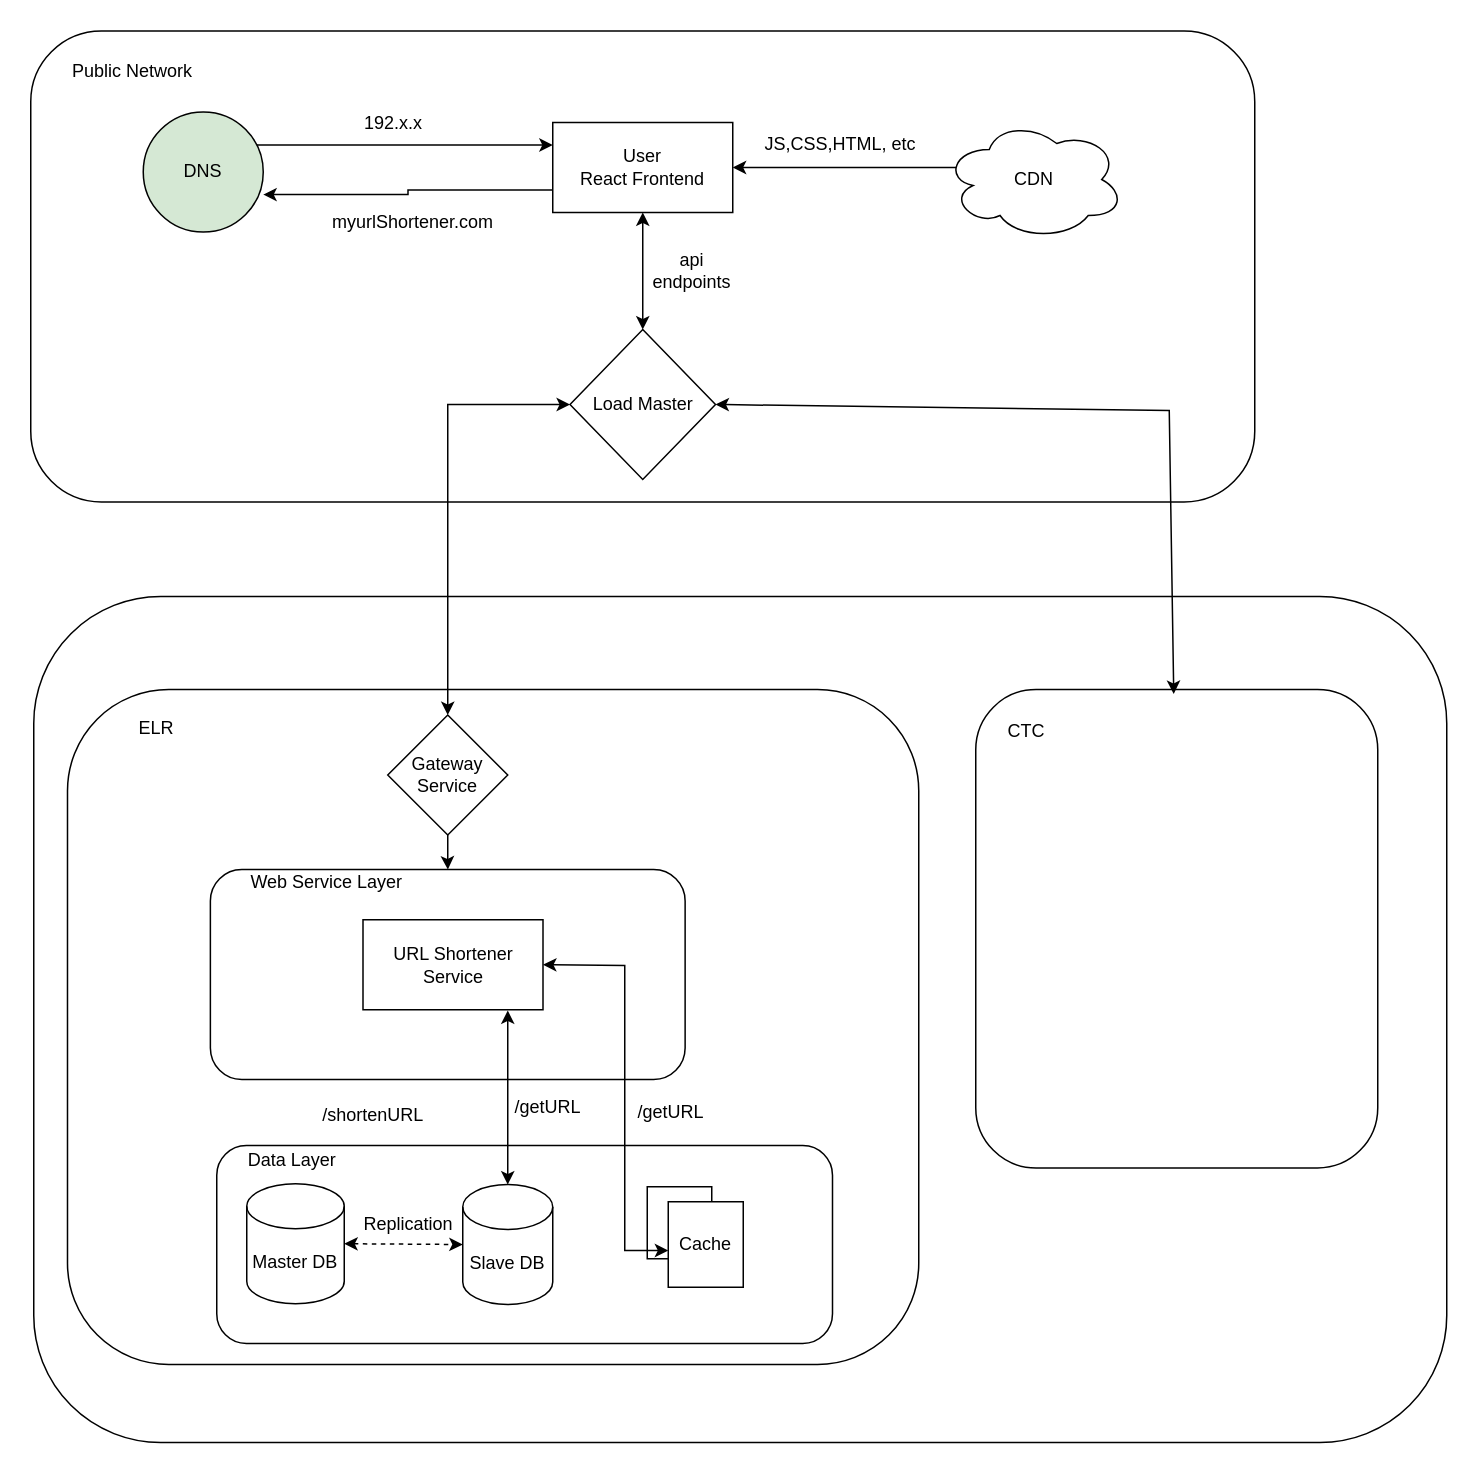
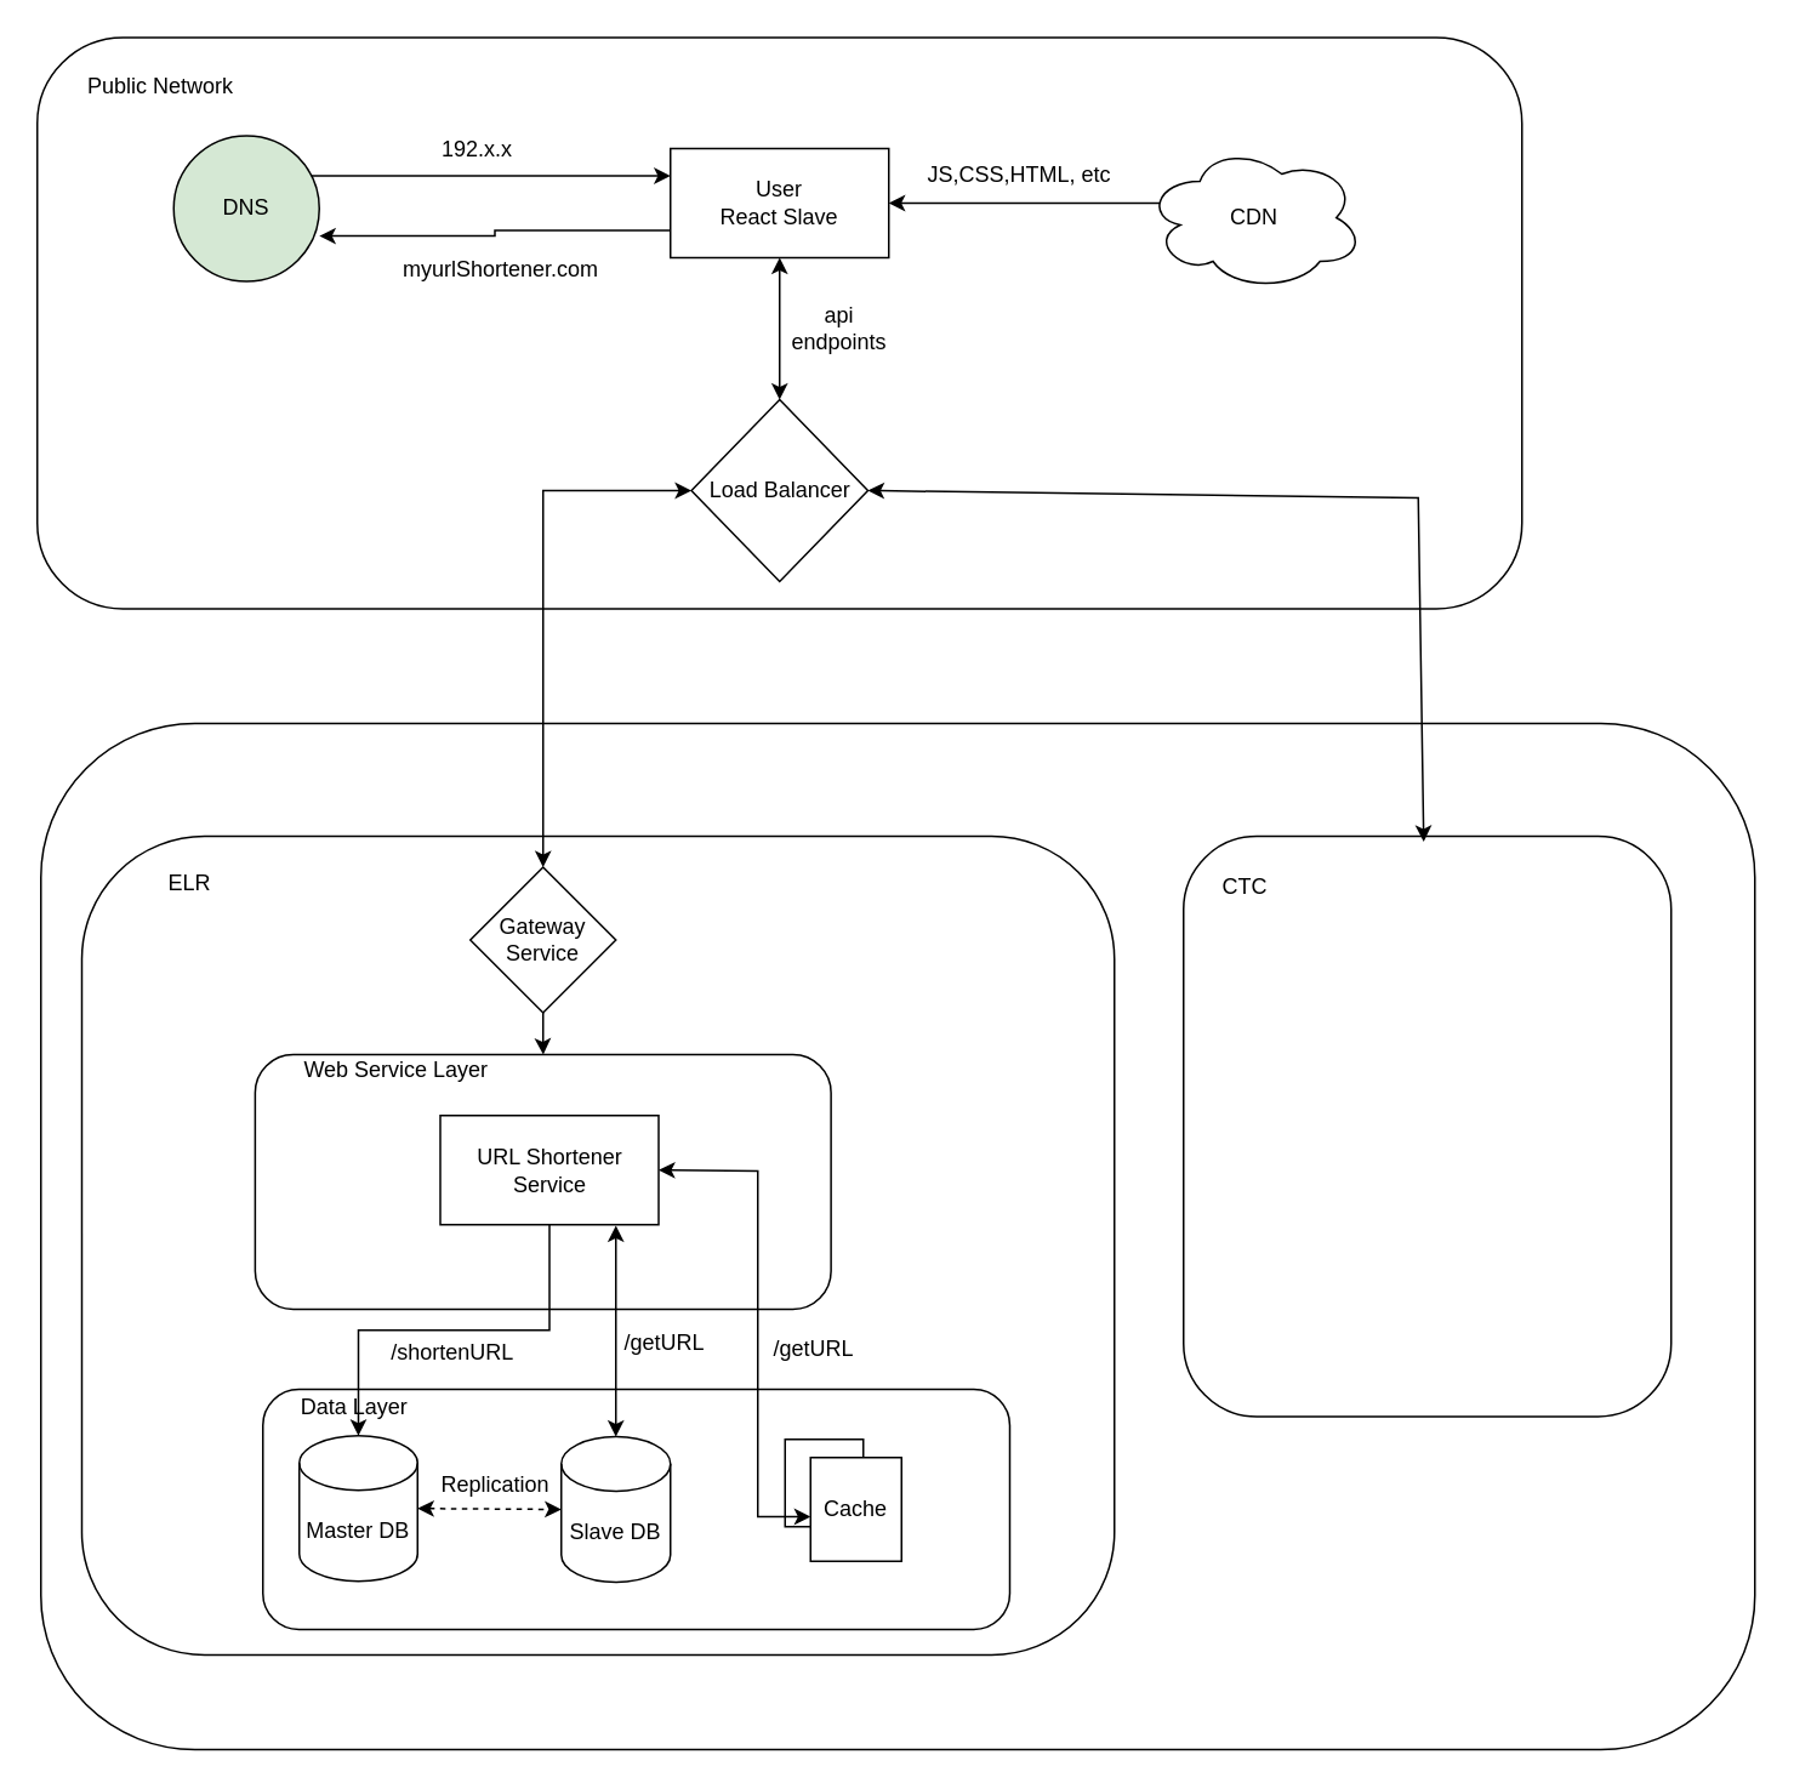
- <mxCell id="7" value="User&lt;br&gt;React Frontend" style="rounded=0;whiteSpace=wrap;html=1;" parent="1" vertex="1"><mxGeometry x="368" y="81" width="120" height="60" as="geometry" /></mxCell>
+ <mxCell id="7" value="User&lt;br&gt;React Slave" style="rounded=0;whiteSpace=wrap;html=1;" parent="1" vertex="1"><mxGeometry x="368" y="81" width="120" height="60" as="geometry" /></mxCell>
- <mxCell id="13" value="Load Master" style="rhombus;whiteSpace=wrap;html=1;" parent="1" vertex="1"><mxGeometry x="379.5" y="219" width="97" height="100" as="geometry" /></mxCell>
+ <mxCell id="13" value="Load Balancer" style="rhombus;whiteSpace=wrap;html=1;" parent="1" vertex="1"><mxGeometry x="379.5" y="219" width="97" height="100" as="geometry" /></mxCell>
+ <mxCell id="29" style="edgeStyle=orthogonalEdgeStyle;rounded=0;orthogonalLoop=1;jettySize=auto;html=1;exitX=0.5;exitY=1;exitDx=0;exitDy=0;" parent="1" source="23" target="26" edge="1"><mxGeometry relative="1" as="geometry" /></mxCell>
